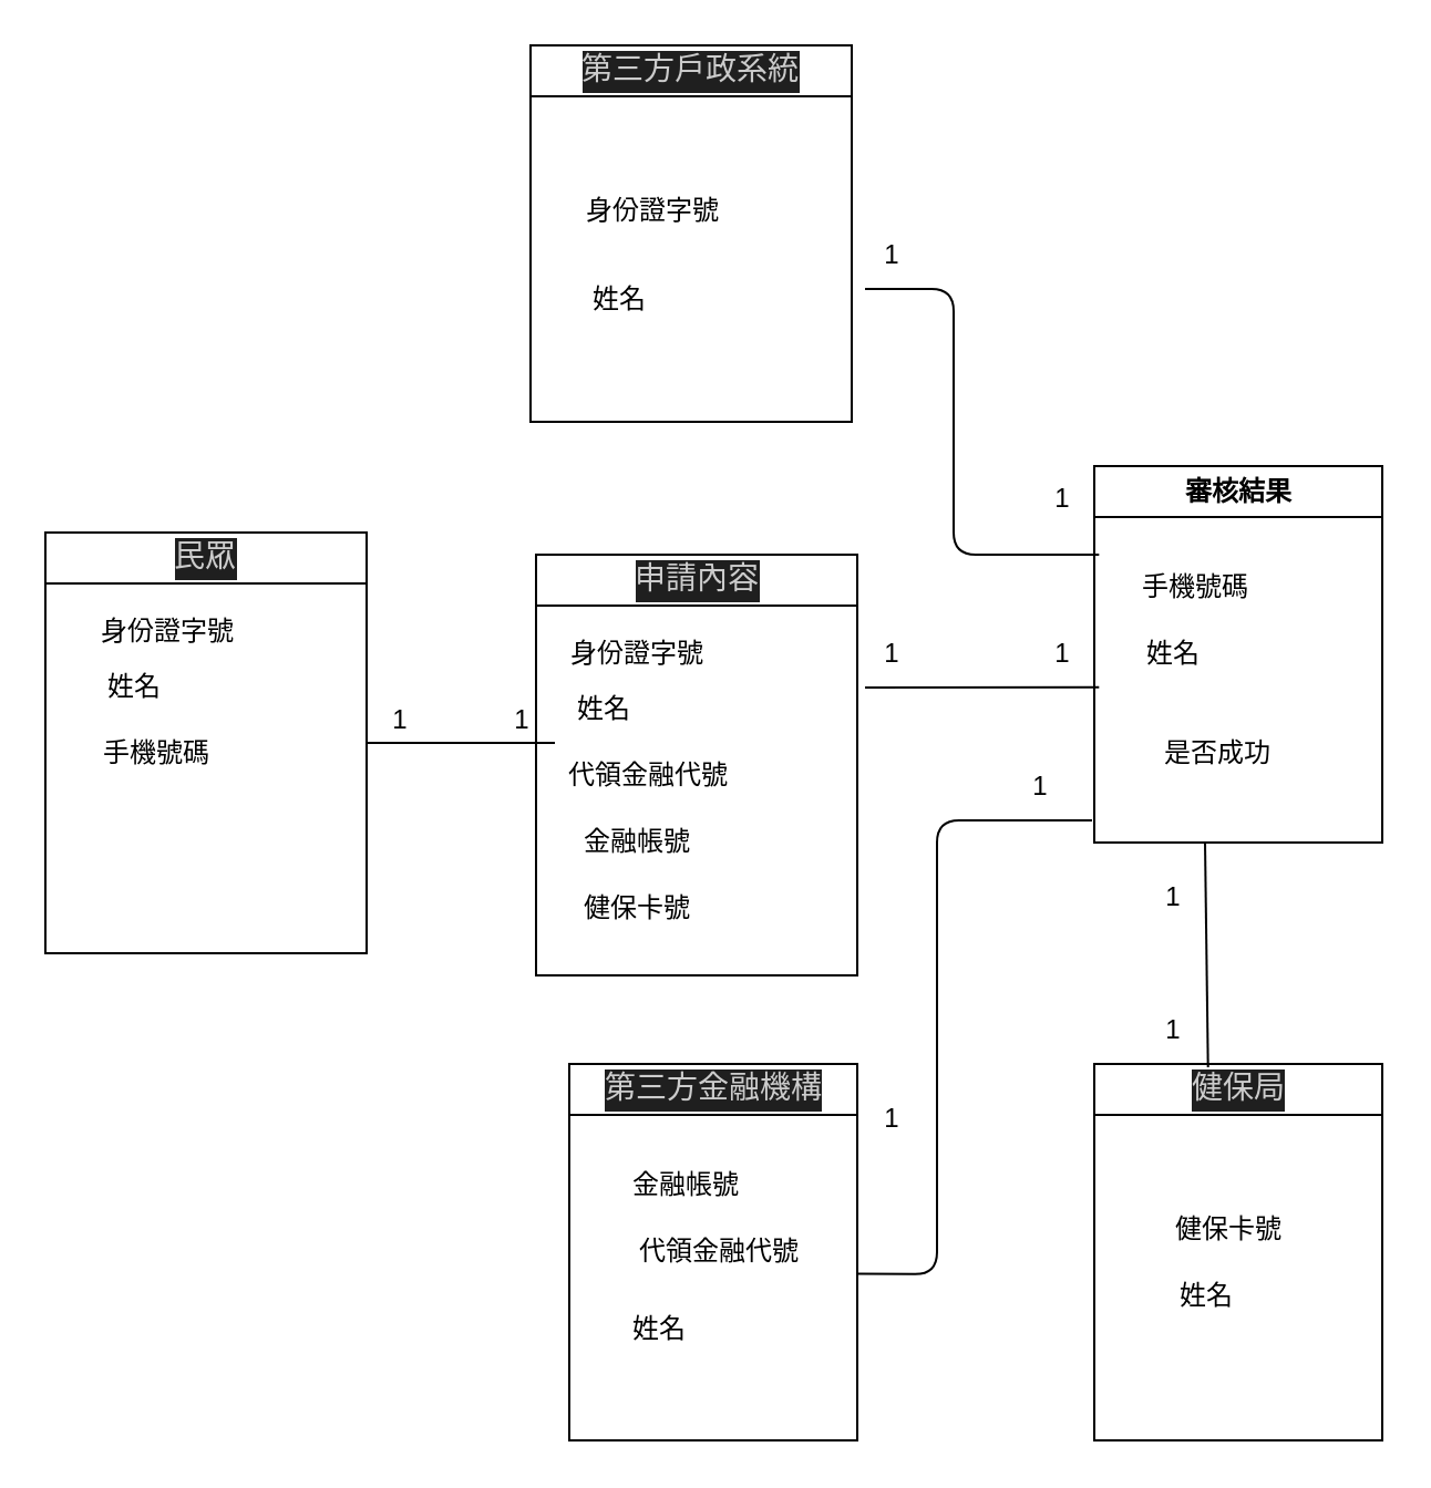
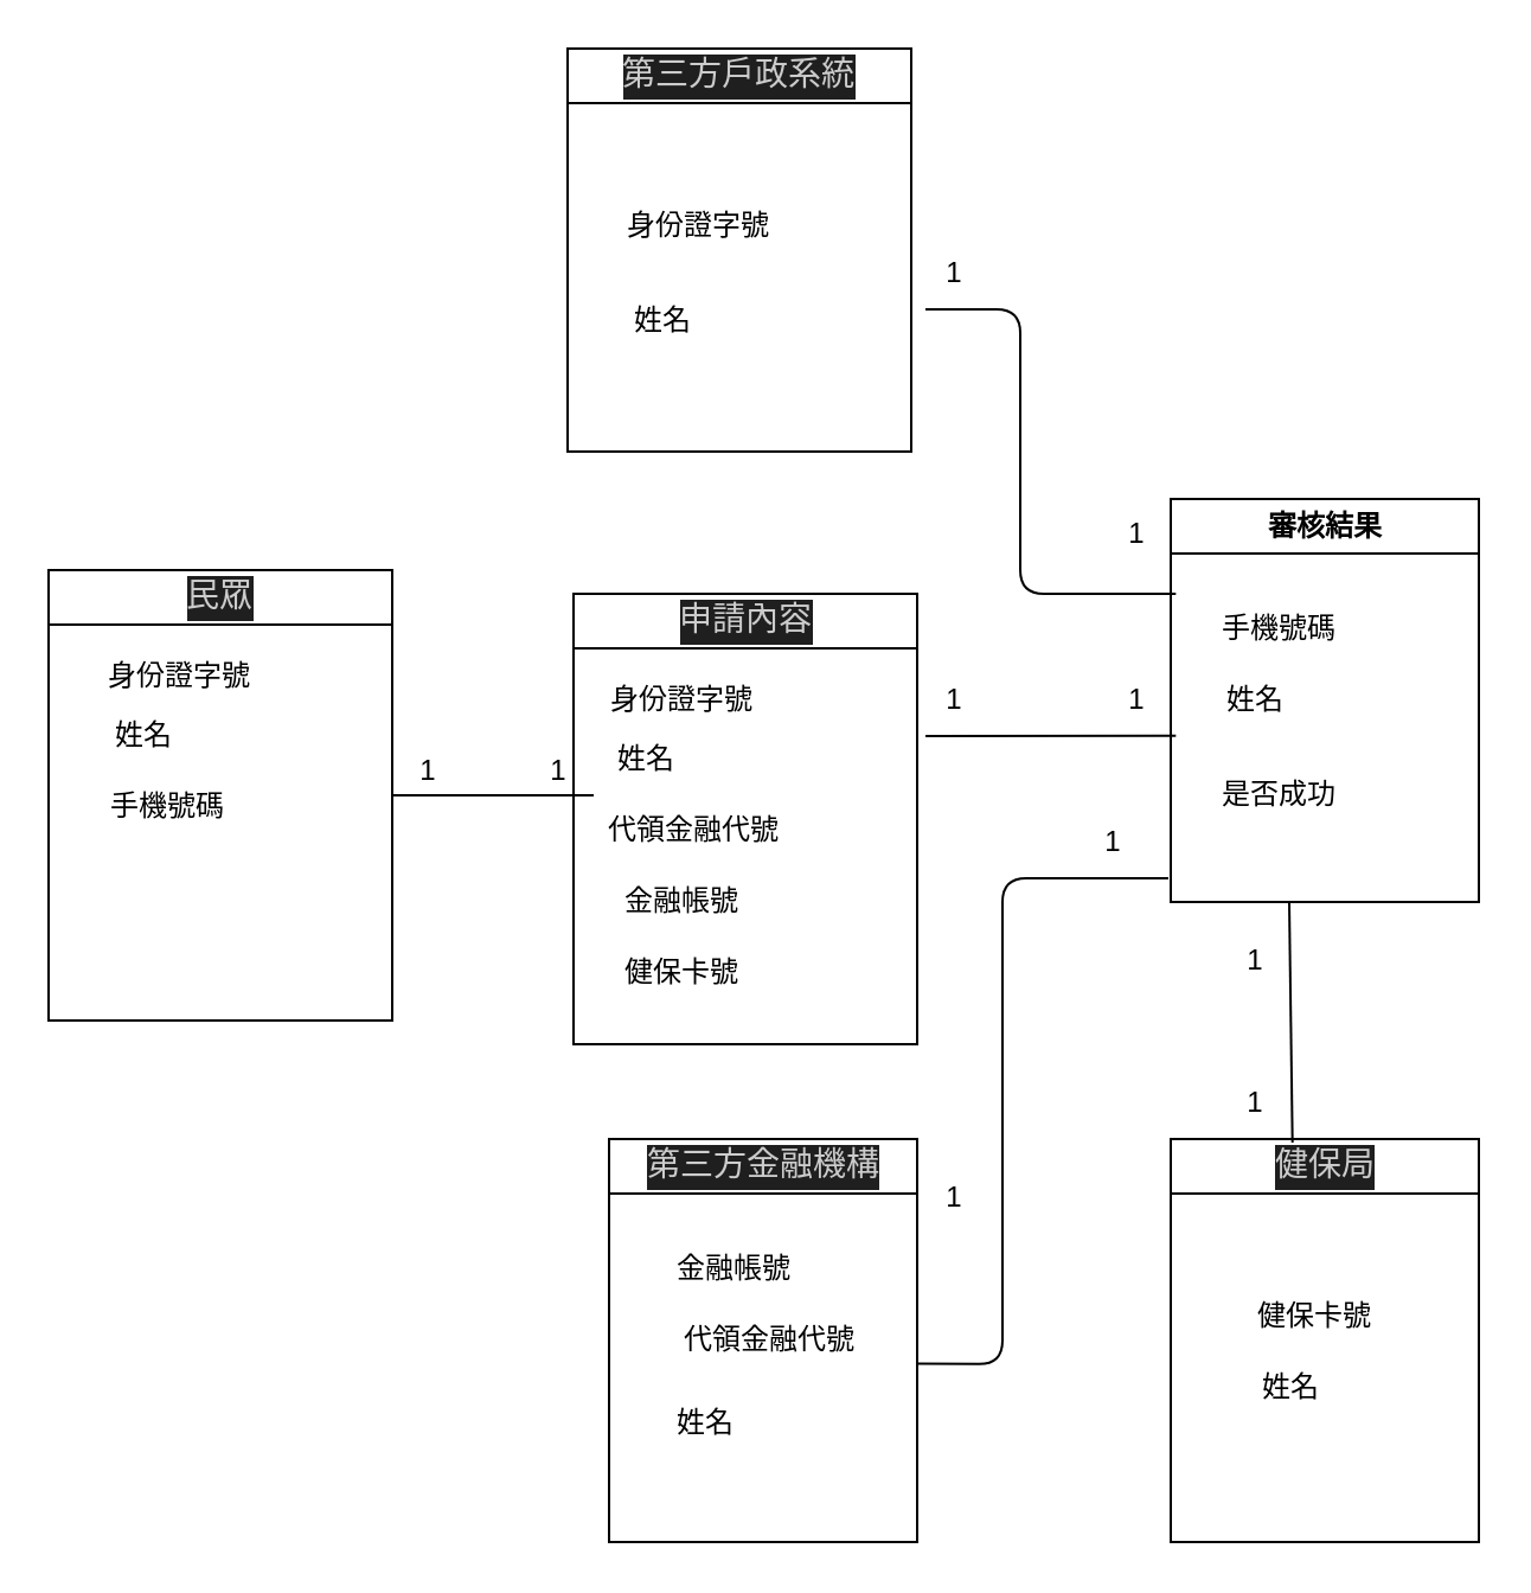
- <mxCell id="10" value="是否成功" style="text;html=1;align=center;verticalAlign=middle;resizable=0;points=[];autosize=1;strokeColor=none;fillColor=none;" parent="7" vertex="1"><mxGeometry x="20" y="115" width="70" height="30" as="geometry" /></mxCell>
+ <mxCell id="10" value="是否成功" style="text;html=1;align=center;verticalAlign=middle;resizable=0;points=[];autosize=1;strokeColor=none;fillColor=none;" parent="7" vertex="1"><mxGeometry x="10" y="110" width="70" height="30" as="geometry" /></mxCell>
